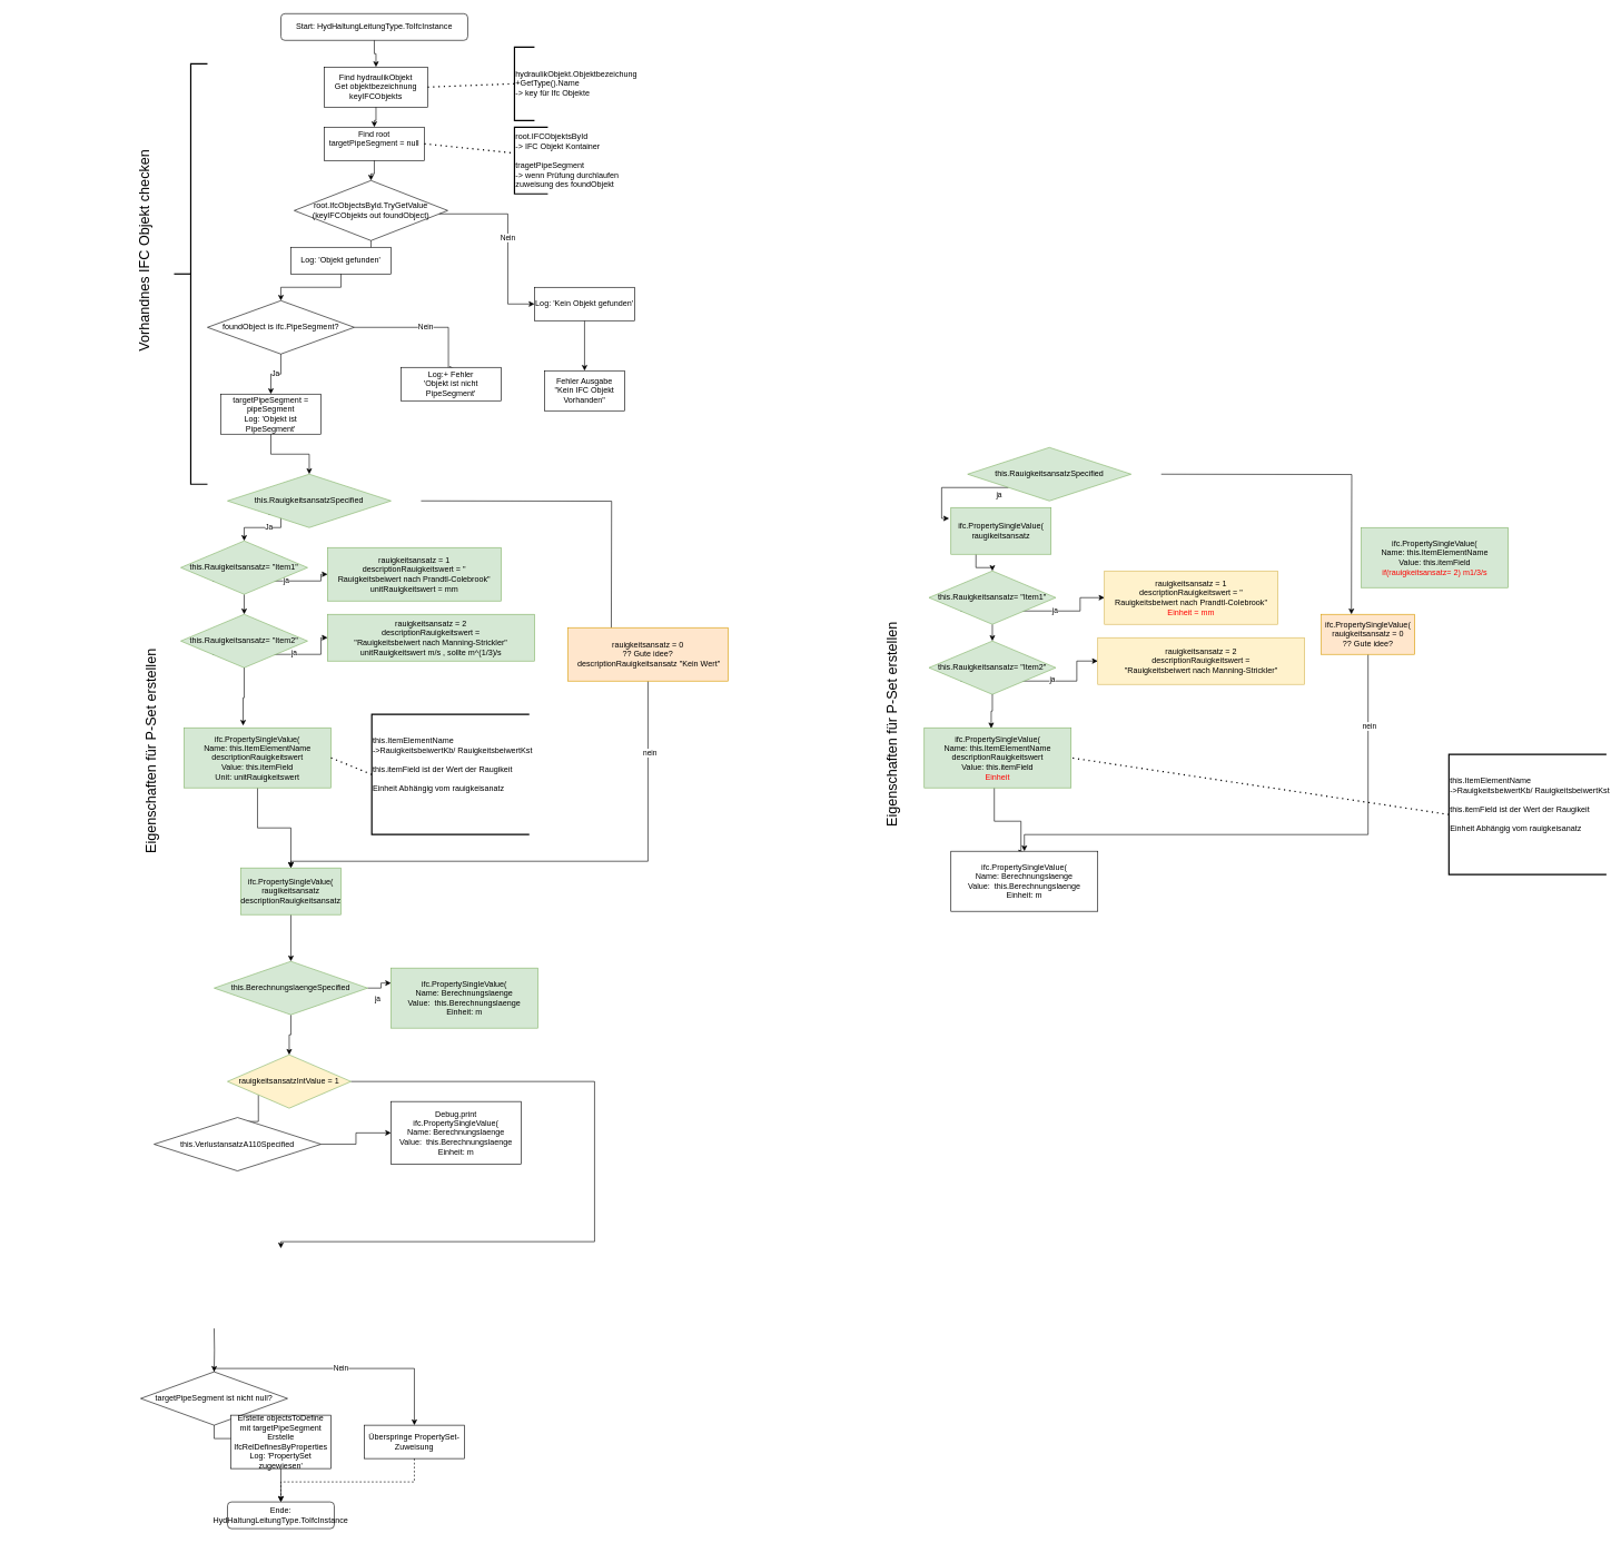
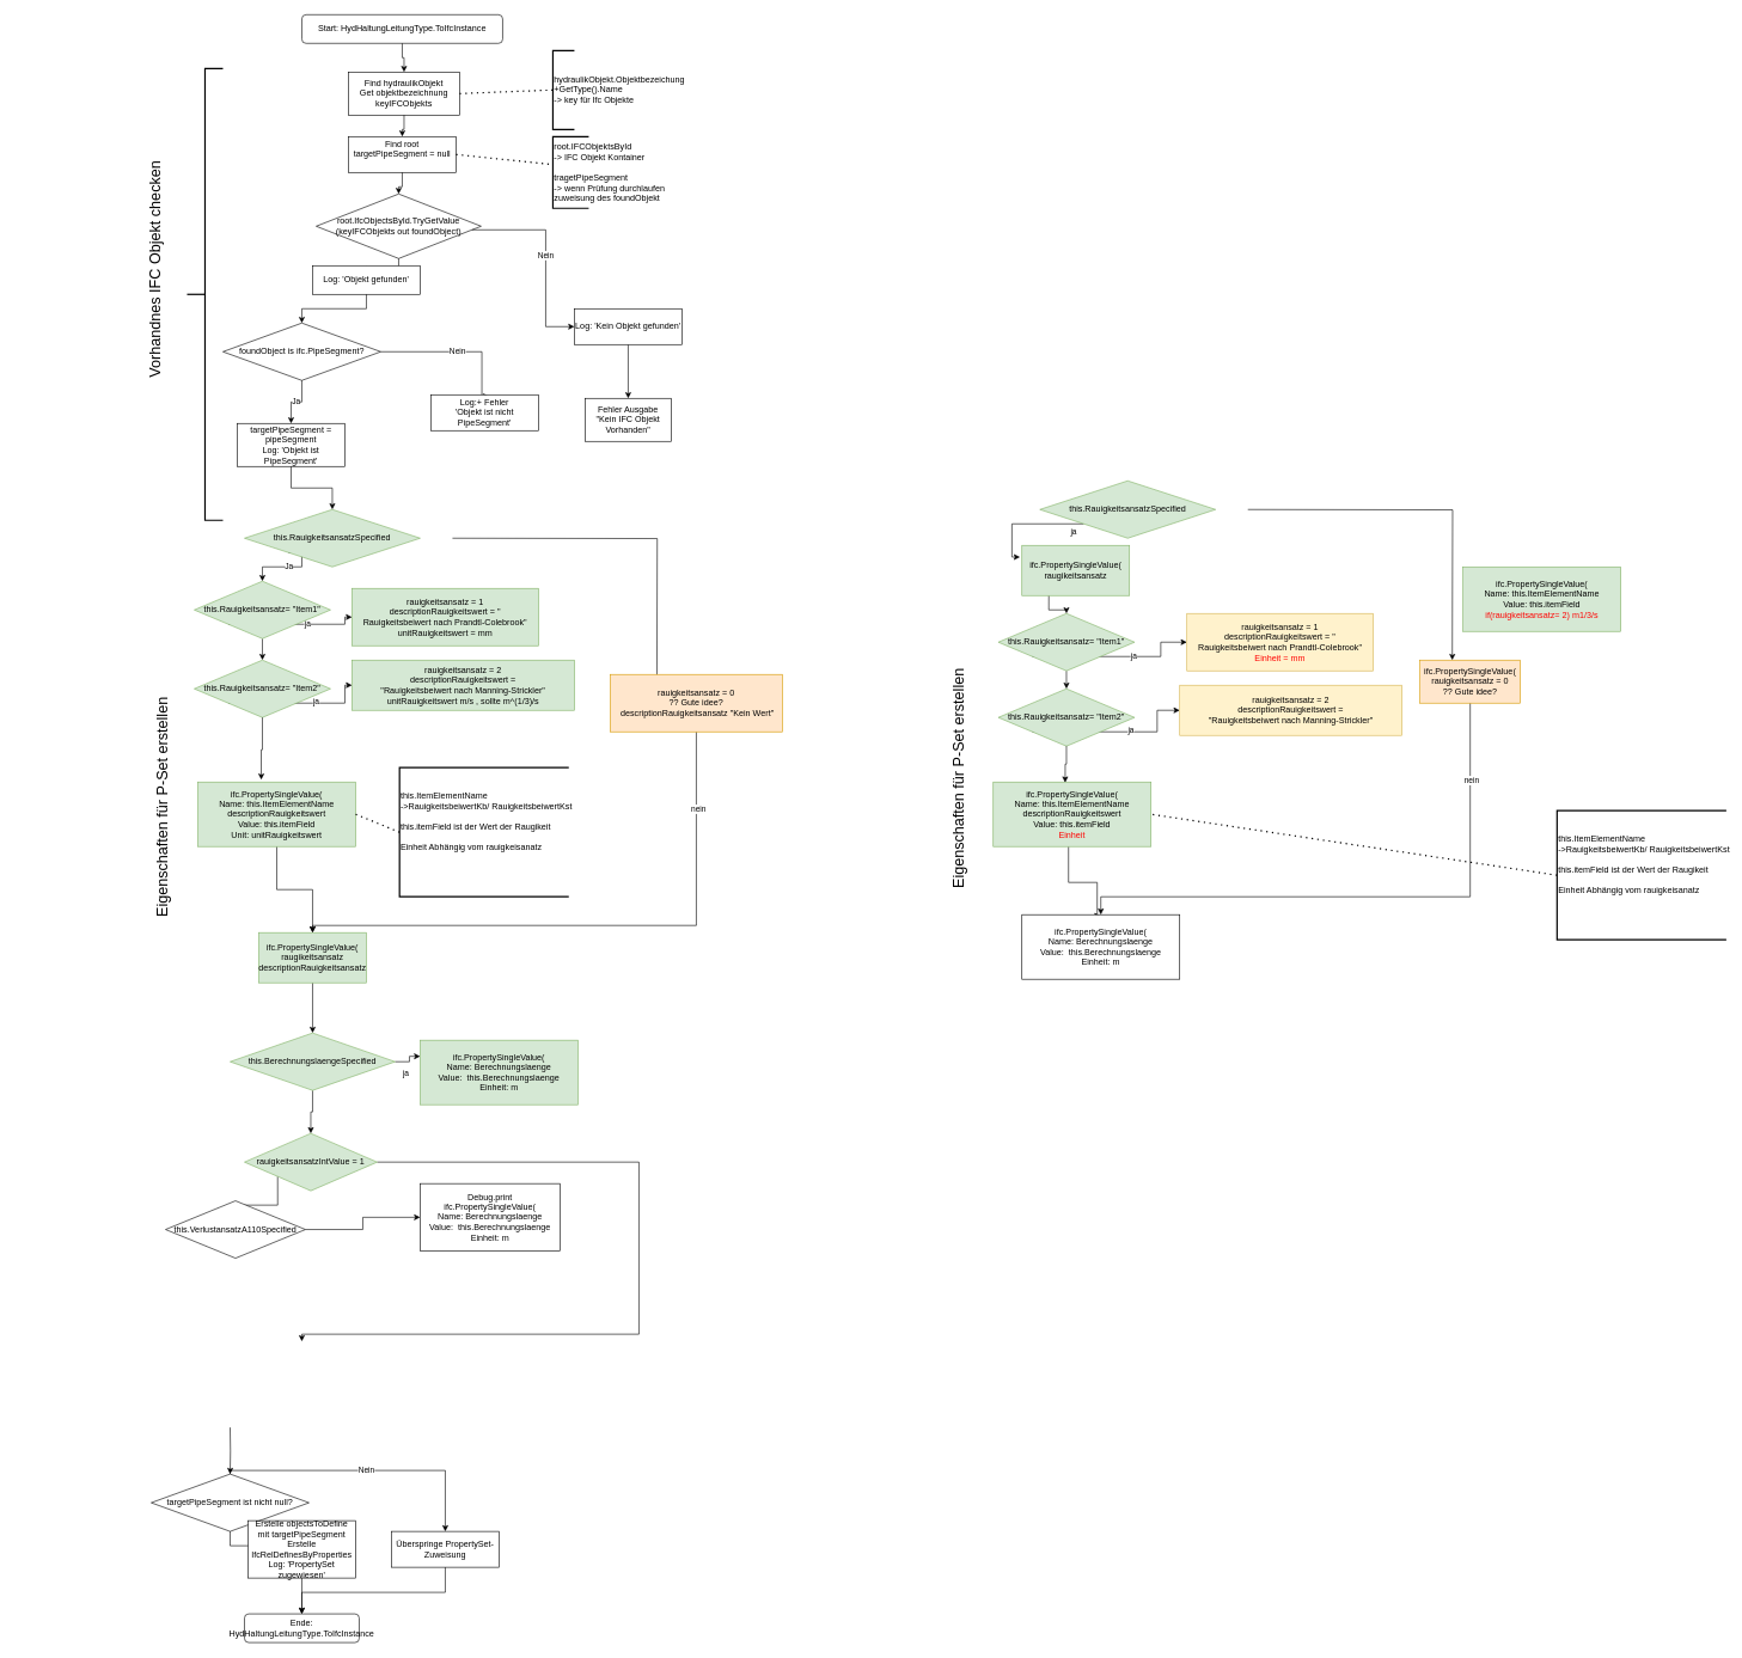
- <mxCell id="89" value="rauigkeitsansatzIntValue = 1" style="rhombus;whiteSpace=wrap;html=1;fillColor=#fff2cc;strokeColor=#82b366;" vertex="1" parent="1"><mxGeometry x="340" y="1580" width="185" height="80" as="geometry" /></mxCell>
+ <mxCell id="89" value="rauigkeitsansatzIntValue = 1" style="rhombus;whiteSpace=wrap;html=1;fillColor=#d5e8d4;strokeColor=#82b366;" vertex="1" parent="1"><mxGeometry x="340" y="1580" width="185" height="80" as="geometry" /></mxCell>
- <mxCell id="91" value="this.VerlustansatzA110Specified" style="rhombus;whiteSpace=wrap;html=1;" vertex="1" parent="1"><mxGeometry x="230" y="1674" width="250" height="80" as="geometry" /></mxCell>
+ <mxCell id="91" value="this.VerlustansatzA110Specified" style="rhombus;whiteSpace=wrap;html=1;" vertex="1" parent="1"><mxGeometry x="230" y="1674" width="195" height="80" as="geometry" /></mxCell>
- <mxCell id="29" value="" style="edgeStyle=orthogonalEdgeStyle;rounded=0;orthogonalLoop=1;jettySize=auto;html=1;dashed=1;" parent="1" source="20" target="21" edge="1"><mxGeometry relative="1" as="geometry"><Array as="points"><mxPoint x="620" y="2220" /><mxPoint x="420" y="2220" /></Array></mxGeometry></mxCell>
+ <mxCell id="29" value="" style="edgeStyle=orthogonalEdgeStyle;rounded=0;orthogonalLoop=1;jettySize=auto;html=1;" parent="1" source="20" target="21" edge="1"><mxGeometry relative="1" as="geometry"><Array as="points"><mxPoint x="620" y="2220" /><mxPoint x="420" y="2220" /></Array></mxGeometry></mxCell>
